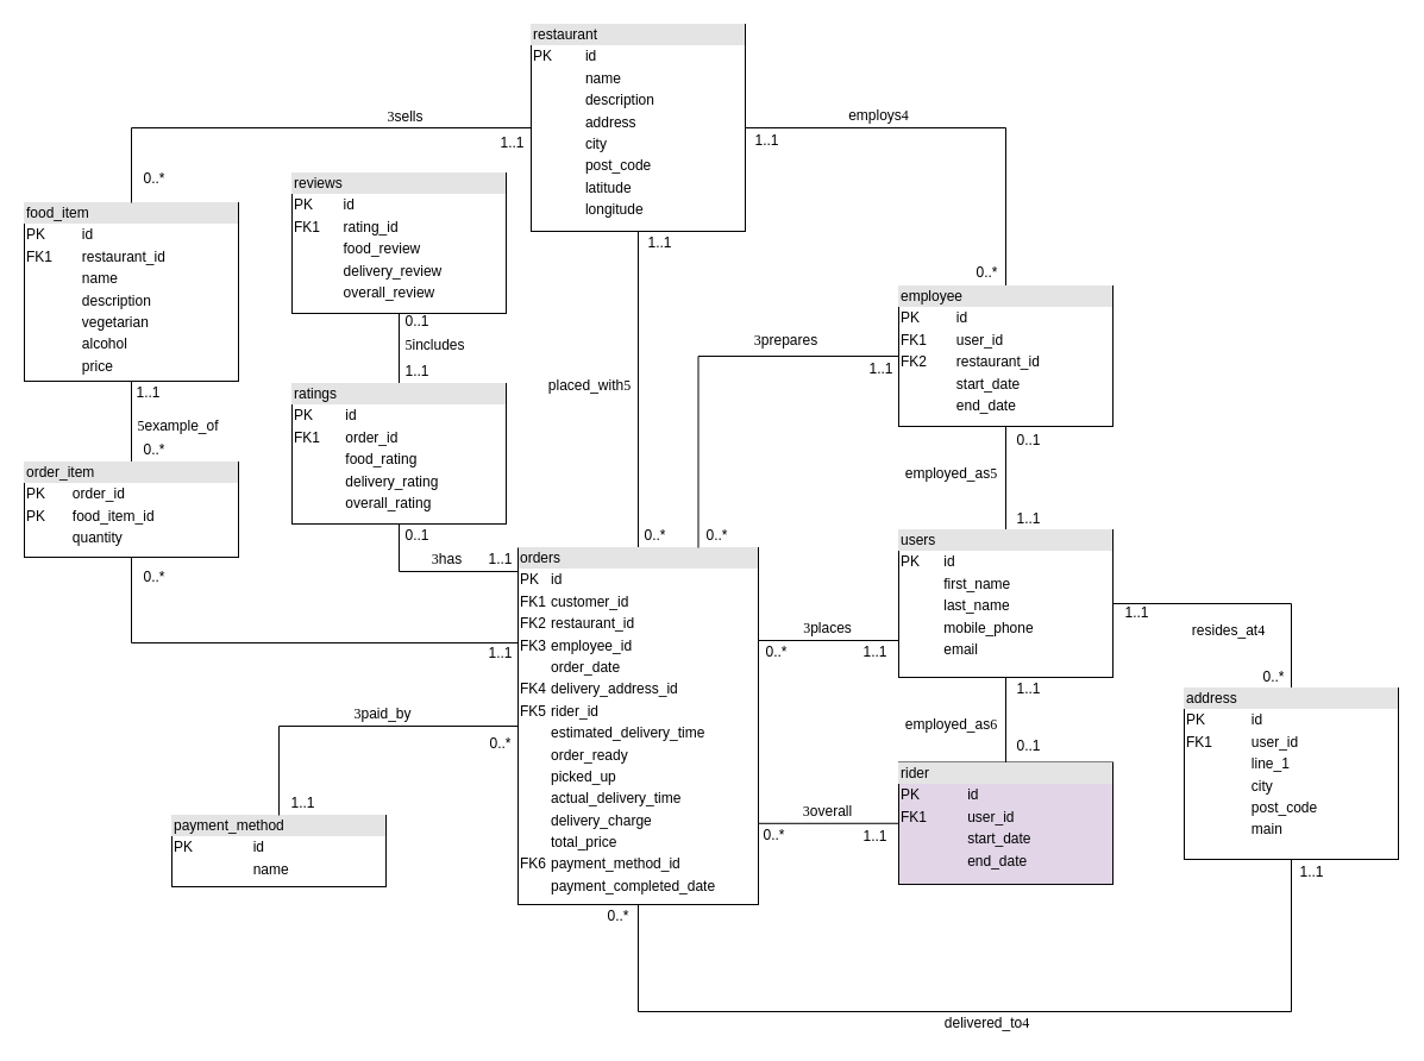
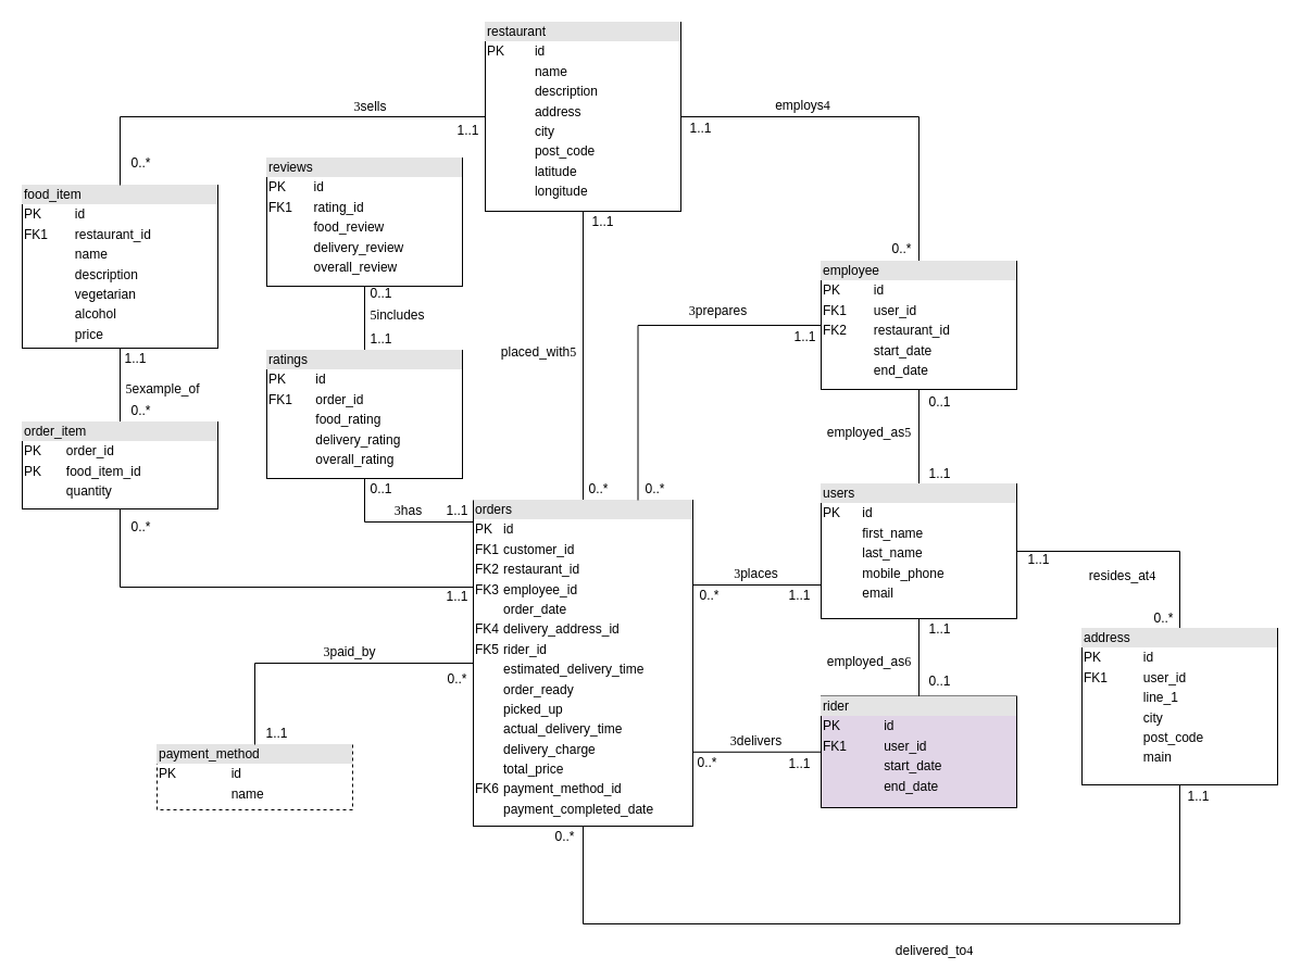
- <mxCell id="30" value="&lt;font face=&quot;webdings&quot;&gt;3&lt;/font&gt;overall" style="text;html=1;align=center;verticalAlign=middle;resizable=0;points=[];autosize=1;strokeColor=none;" parent="1" vertex="1"><mxGeometry x="660" y="672" width="70" height="20" as="geometry" /></mxCell>
+ <mxCell id="30" value="&lt;font face=&quot;webdings&quot;&gt;3&lt;/font&gt;delivers" style="text;html=1;align=center;verticalAlign=middle;resizable=0;points=[];autosize=1;strokeColor=none;" parent="1" vertex="1"><mxGeometry x="660" y="672" width="70" height="20" as="geometry" /></mxCell>
- <mxCell id="18" value="&lt;div style=&quot;box-sizing: border-box ; width: 100% ; background: #e4e4e4 ; padding: 2px&quot;&gt;payment_method&lt;/div&gt;&lt;table style=&quot;width: 100% ; font-size: 1em&quot; cellpadding=&quot;2&quot; cellspacing=&quot;0&quot;&gt;&lt;tbody&gt;&lt;tr&gt;&lt;td&gt;PK&lt;/td&gt;&lt;td&gt;id&lt;/td&gt;&lt;/tr&gt;&lt;tr&gt;&lt;td&gt;&lt;br&gt;&lt;/td&gt;&lt;td&gt;name&lt;/td&gt;&lt;/tr&gt;&lt;/tbody&gt;&lt;/table&gt;" style="verticalAlign=top;align=left;overflow=fill;html=1;" parent="1" vertex="1"><mxGeometry x="144" y="685" width="180" height="60" as="geometry" /></mxCell>
+ <mxCell id="18" value="&lt;div style=&quot;box-sizing: border-box ; width: 100% ; background: #e4e4e4 ; padding: 2px&quot;&gt;payment_method&lt;/div&gt;&lt;table style=&quot;width: 100% ; font-size: 1em&quot; cellpadding=&quot;2&quot; cellspacing=&quot;0&quot;&gt;&lt;tbody&gt;&lt;tr&gt;&lt;td&gt;PK&lt;/td&gt;&lt;td&gt;id&lt;/td&gt;&lt;/tr&gt;&lt;tr&gt;&lt;td&gt;&lt;br&gt;&lt;/td&gt;&lt;td&gt;name&lt;/td&gt;&lt;/tr&gt;&lt;/tbody&gt;&lt;/table&gt;" style="verticalAlign=top;align=left;overflow=fill;html=1;dashed=1;" parent="1" vertex="1"><mxGeometry x="144" y="685" width="180" height="60" as="geometry" /></mxCell>
- <mxCell id="32" value="delivered_to&lt;font face=&quot;webdings&quot;&gt;4&lt;/font&gt;" style="text;html=1;align=center;verticalAlign=middle;resizable=0;points=[];autosize=1;strokeColor=none;" parent="1" vertex="1"><mxGeometry x="784" y="850" width="90" height="20" as="geometry" /></mxCell>
+ <mxCell id="32" value="delivered_to&lt;font face=&quot;webdings&quot;&gt;4&lt;/font&gt;" style="text;html=1;align=center;verticalAlign=middle;resizable=0;points=[];autosize=1;strokeColor=none;" parent="1" vertex="1"><mxGeometry x="814" y="865" width="90" height="20" as="geometry" /></mxCell>
